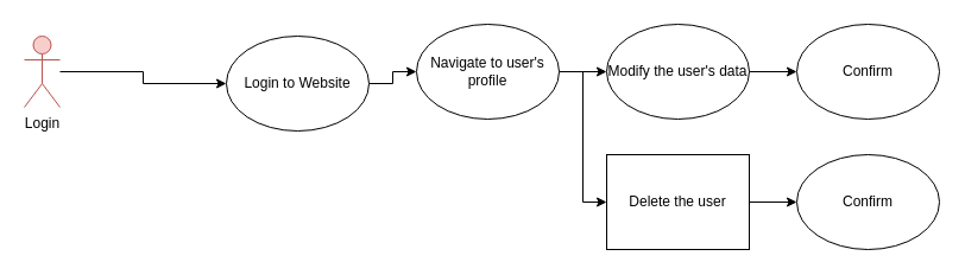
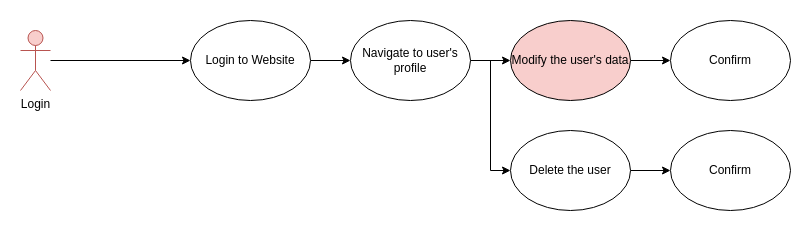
- <mxCell id="10" value="Modify the user's data" style="ellipse;whiteSpace=wrap;html=1;" vertex="1" parent="1"><mxGeometry x="510" y="20" width="120" height="80" as="geometry" /></mxCell>
+ <mxCell id="10" value="Modify the user's data" style="ellipse;whiteSpace=wrap;html=1;fillColor=#f8cecc;" vertex="1" parent="1"><mxGeometry x="510" y="20" width="120" height="80" as="geometry" /></mxCell>
- <mxCell id="5" value="Login to Website" style="ellipse;whiteSpace=wrap;html=1;" vertex="1" parent="1"><mxGeometry x="190" y="30" width="120" height="80" as="geometry" /></mxCell>
+ <mxCell id="5" value="Login to Website" style="ellipse;whiteSpace=wrap;html=1;" vertex="1" parent="1"><mxGeometry x="190" y="20" width="120" height="80" as="geometry" /></mxCell>
- <mxCell id="12" value="Delete the user" style="whiteSpace=wrap;html=1;rounded=0;" vertex="1" parent="1"><mxGeometry x="510" y="130" width="120" height="80" as="geometry" /></mxCell>
+ <mxCell id="12" value="Delete the user" style="ellipse;whiteSpace=wrap;html=1;" vertex="1" parent="1"><mxGeometry x="510" y="130" width="120" height="80" as="geometry" /></mxCell>
